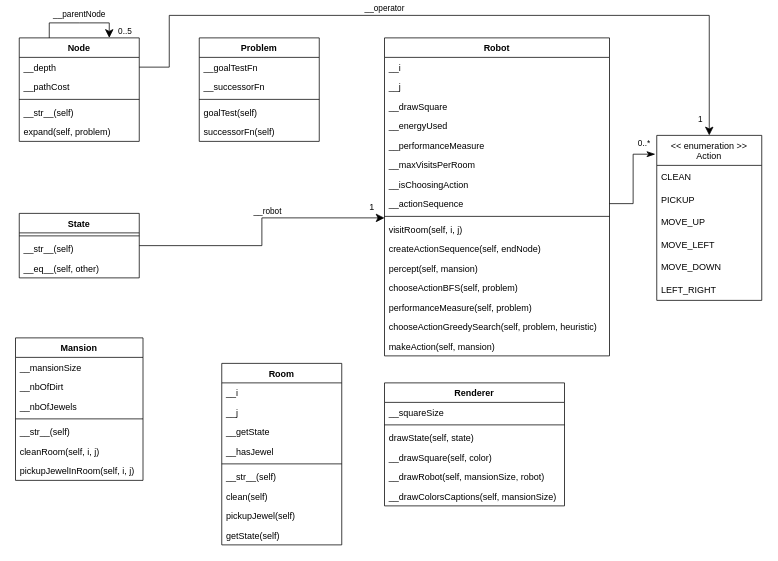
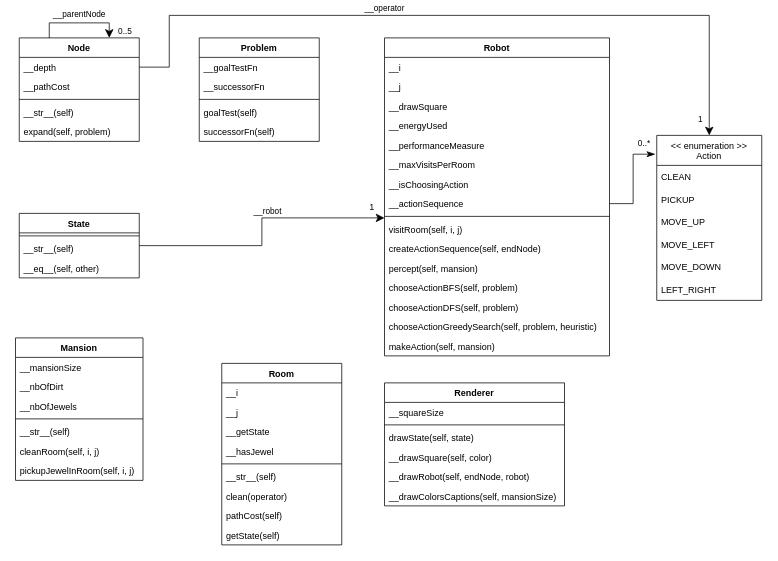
- <mxCell id="40" value="performanceMeasure(self, problem)" style="text;strokeColor=none;fillColor=none;align=left;verticalAlign=top;spacingLeft=4;spacingRight=4;overflow=hidden;rotatable=0;points=[[0,0.5],[1,0.5]];portConstraint=eastwest;" vertex="1" parent="26"><mxGeometry y="346" width="300" height="26" as="geometry" /></mxCell>
+ <mxCell id="40" value="chooseActionDFS(self, problem)" style="text;strokeColor=none;fillColor=none;align=left;verticalAlign=top;spacingLeft=4;spacingRight=4;overflow=hidden;rotatable=0;points=[[0,0.5],[1,0.5]];portConstraint=eastwest;" vertex="1" parent="26"><mxGeometry y="346" width="300" height="26" as="geometry" /></mxCell>
- <mxCell id="65" value="__drawRobot(self, mansionSize, robot)" style="text;strokeColor=none;fillColor=none;align=left;verticalAlign=top;spacingLeft=4;spacingRight=4;overflow=hidden;rotatable=0;points=[[0,0.5],[1,0.5]];portConstraint=eastwest;" vertex="1" parent="60"><mxGeometry y="112" width="240" height="26" as="geometry" /></mxCell>
+ <mxCell id="65" value="__drawRobot(self, endNode, robot)" style="text;strokeColor=none;fillColor=none;align=left;verticalAlign=top;spacingLeft=4;spacingRight=4;overflow=hidden;rotatable=0;points=[[0,0.5],[1,0.5]];portConstraint=eastwest;" vertex="1" parent="60"><mxGeometry y="112" width="240" height="26" as="geometry" /></mxCell>
- <mxCell id="23" value="clean(self)" style="text;strokeColor=none;fillColor=none;align=left;verticalAlign=top;spacingLeft=4;spacingRight=4;overflow=hidden;rotatable=0;points=[[0,0.5],[1,0.5]];portConstraint=eastwest;" parent="16" vertex="1"><mxGeometry y="164" width="160" height="26" as="geometry" /></mxCell>
+ <mxCell id="23" value="clean(operator)" style="text;strokeColor=none;fillColor=none;align=left;verticalAlign=top;spacingLeft=4;spacingRight=4;overflow=hidden;rotatable=0;points=[[0,0.5],[1,0.5]];portConstraint=eastwest;" parent="16" vertex="1"><mxGeometry y="164" width="160" height="26" as="geometry" /></mxCell>
- <mxCell id="24" value="pickupJewel(self)" style="text;strokeColor=none;fillColor=none;align=left;verticalAlign=top;spacingLeft=4;spacingRight=4;overflow=hidden;rotatable=0;points=[[0,0.5],[1,0.5]];portConstraint=eastwest;" vertex="1" parent="16"><mxGeometry y="190" width="160" height="26" as="geometry" /></mxCell>
+ <mxCell id="24" value="pathCost(self)" style="text;strokeColor=none;fillColor=none;align=left;verticalAlign=top;spacingLeft=4;spacingRight=4;overflow=hidden;rotatable=0;points=[[0,0.5],[1,0.5]];portConstraint=eastwest;" vertex="1" parent="16"><mxGeometry y="190" width="160" height="26" as="geometry" /></mxCell>
